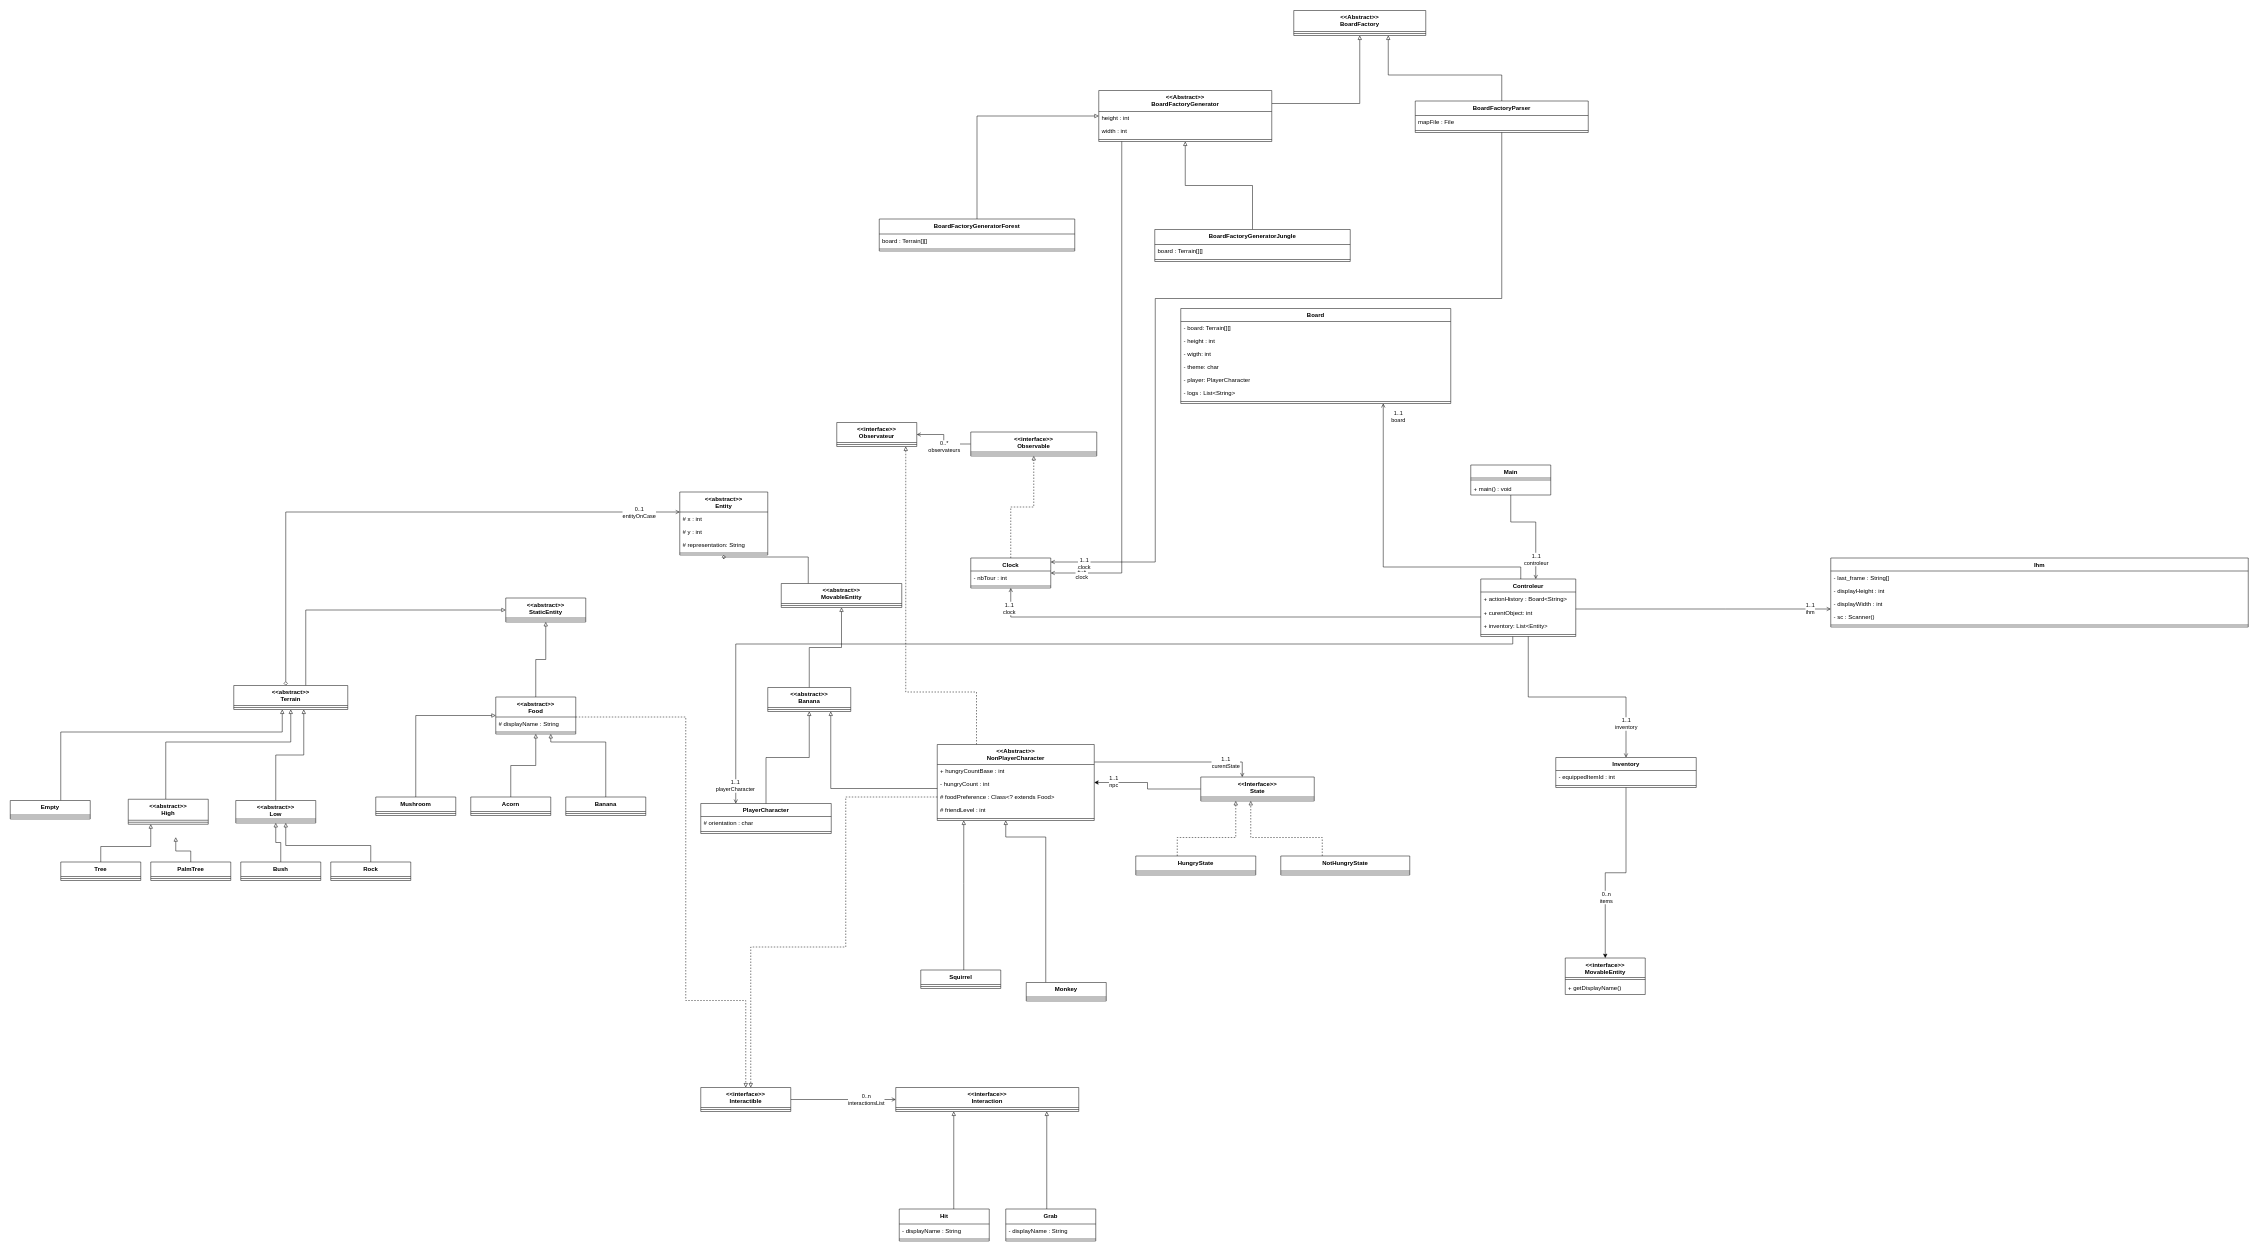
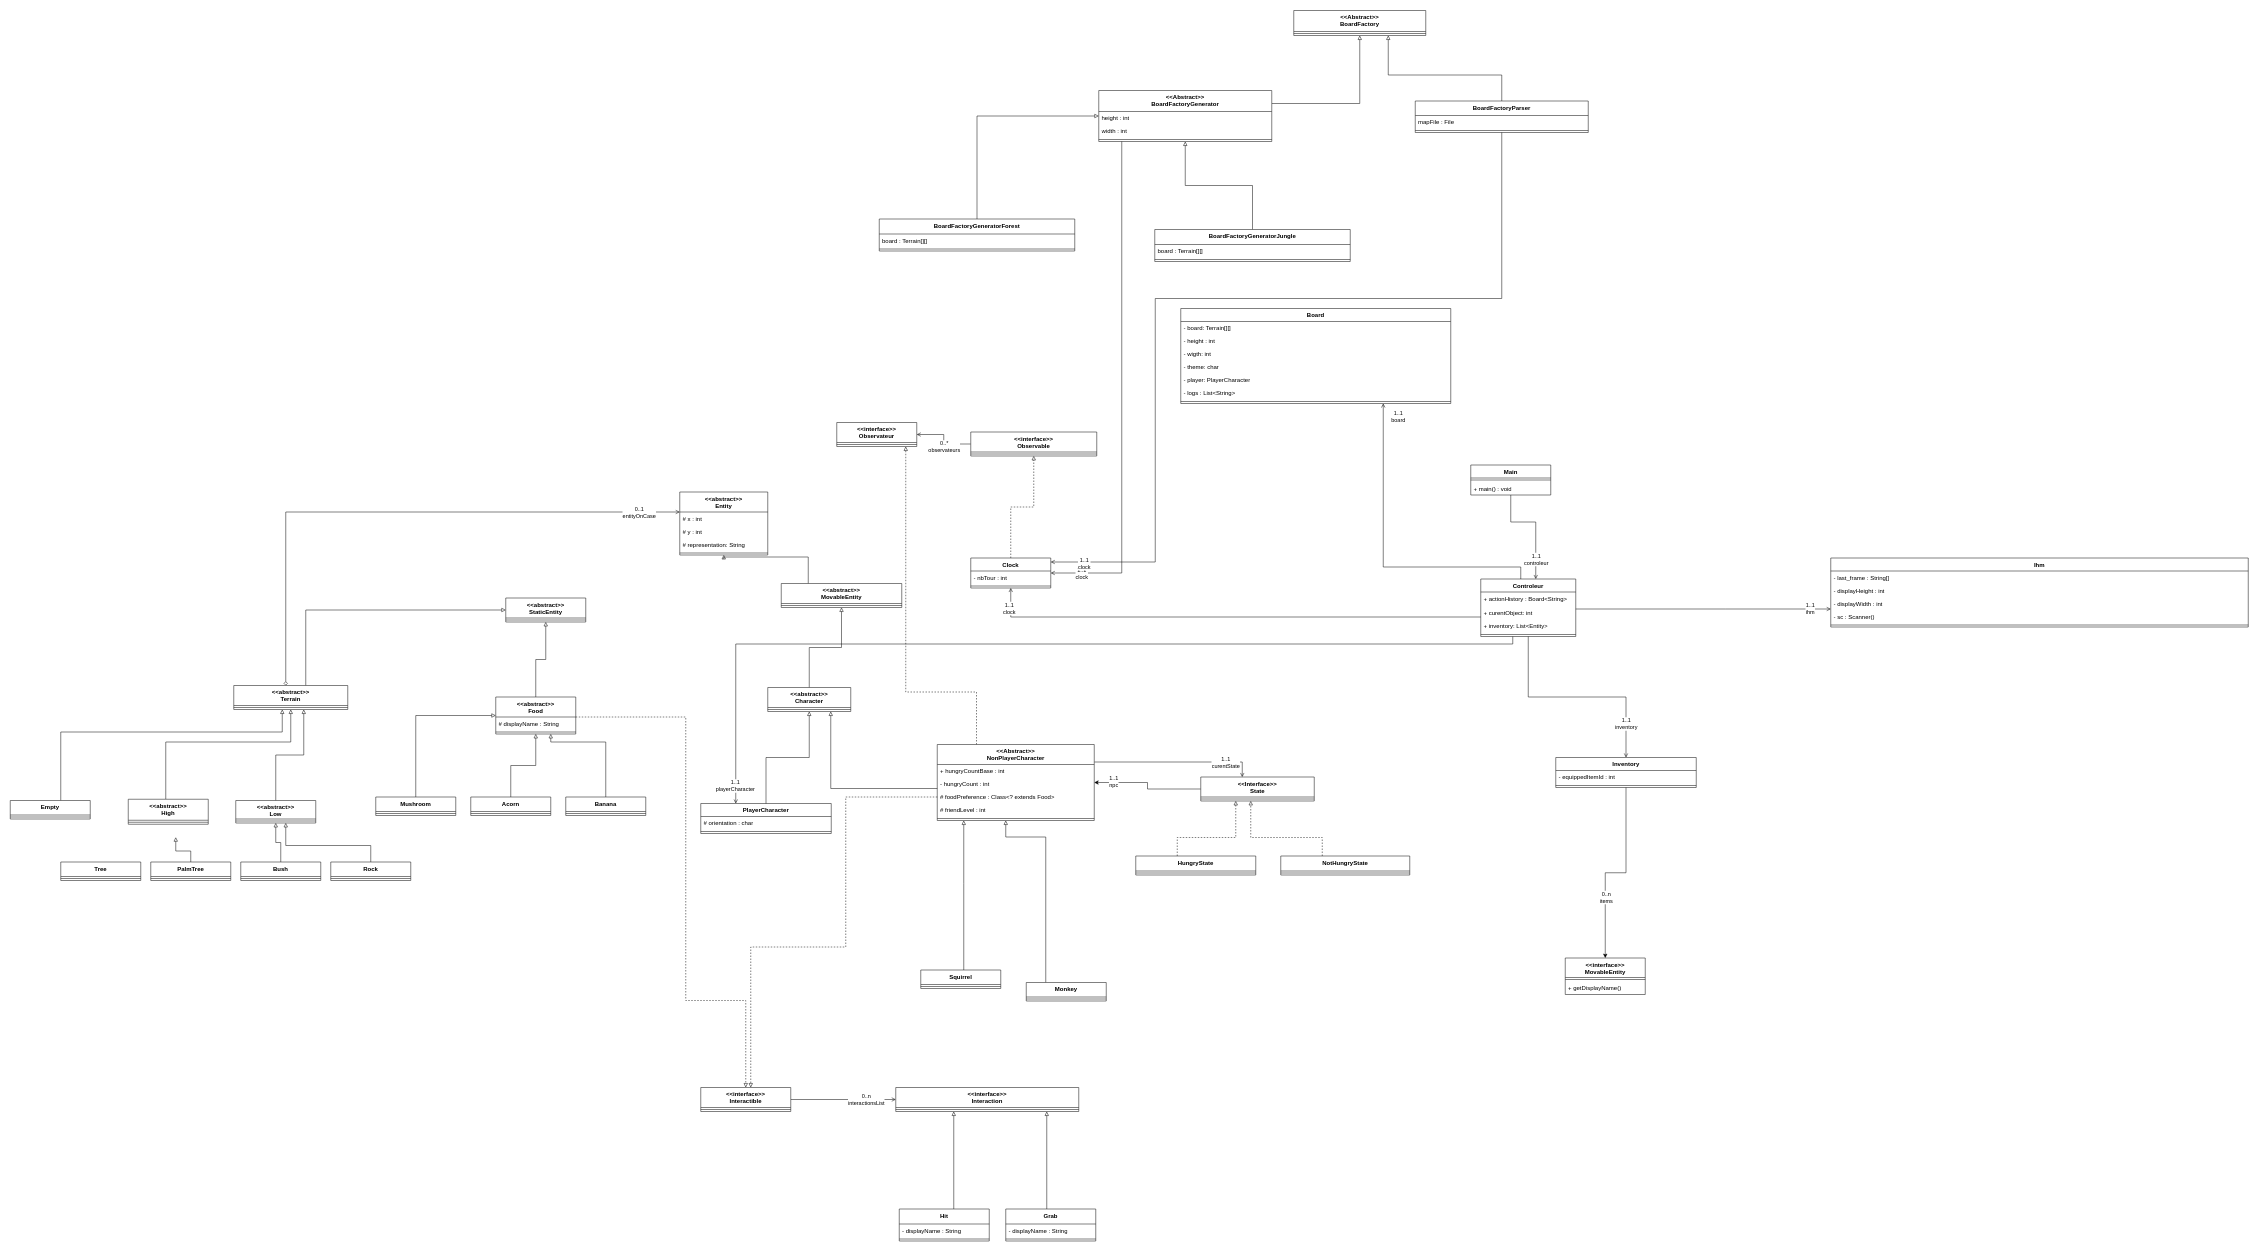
- <mxCell id="2" style="edgeStyle=orthogonalEdgeStyle;rounded=0;orthogonalLoop=1;jettySize=auto;html=1;endArrow=diamond;endFill=0;" parent="1" source="60" target="47" edge="1"><mxGeometry relative="1" as="geometry"><mxPoint x="1616" y="1183" as="sourcePoint" /><mxPoint x="1550.43" y="1094.76" as="targetPoint" /><Array as="points"><mxPoint x="1616" y="1113" /></Array></mxGeometry></mxCell>
+ <mxCell id="2" style="edgeStyle=orthogonalEdgeStyle;rounded=0;orthogonalLoop=1;jettySize=auto;html=1;endArrow=block;endFill=0;" parent="1" source="60" target="47" edge="1"><mxGeometry relative="1" as="geometry"><mxPoint x="1616" y="1183" as="sourcePoint" /><mxPoint x="1550.43" y="1094.76" as="targetPoint" /><Array as="points"><mxPoint x="1616" y="1113" /></Array></mxGeometry></mxCell>
- <mxCell id="63" value="&amp;lt;&amp;lt;abstract&amp;gt;&amp;gt;&lt;div&gt;Banana&lt;/div&gt;" style="swimlane;fontStyle=1;align=center;verticalAlign=top;childLayout=stackLayout;horizontal=1;startSize=40;horizontalStack=0;resizeParent=1;resizeParentMax=0;resizeLast=0;collapsible=1;marginBottom=0;whiteSpace=wrap;html=1;" parent="1" vertex="1"><mxGeometry x="1535" y="1374" width="166" height="48" as="geometry" /></mxCell>
+ <mxCell id="63" value="&amp;lt;&amp;lt;abstract&amp;gt;&amp;gt;&lt;div&gt;Character&lt;/div&gt;" style="swimlane;fontStyle=1;align=center;verticalAlign=top;childLayout=stackLayout;horizontal=1;startSize=40;horizontalStack=0;resizeParent=1;resizeParentMax=0;resizeLast=0;collapsible=1;marginBottom=0;whiteSpace=wrap;html=1;" parent="1" vertex="1"><mxGeometry x="1535" y="1374" width="166" height="48" as="geometry" /></mxCell>
- <mxCell id="121" style="edgeStyle=orthogonalEdgeStyle;rounded=0;orthogonalLoop=1;jettySize=auto;html=1;endArrow=block;endFill=0;" parent="1" source="122" target="78" edge="1"><mxGeometry relative="1" as="geometry"><Array as="points"><mxPoint x="201" y="1692" /><mxPoint x="301" y="1692" /></Array></mxGeometry></mxCell>
